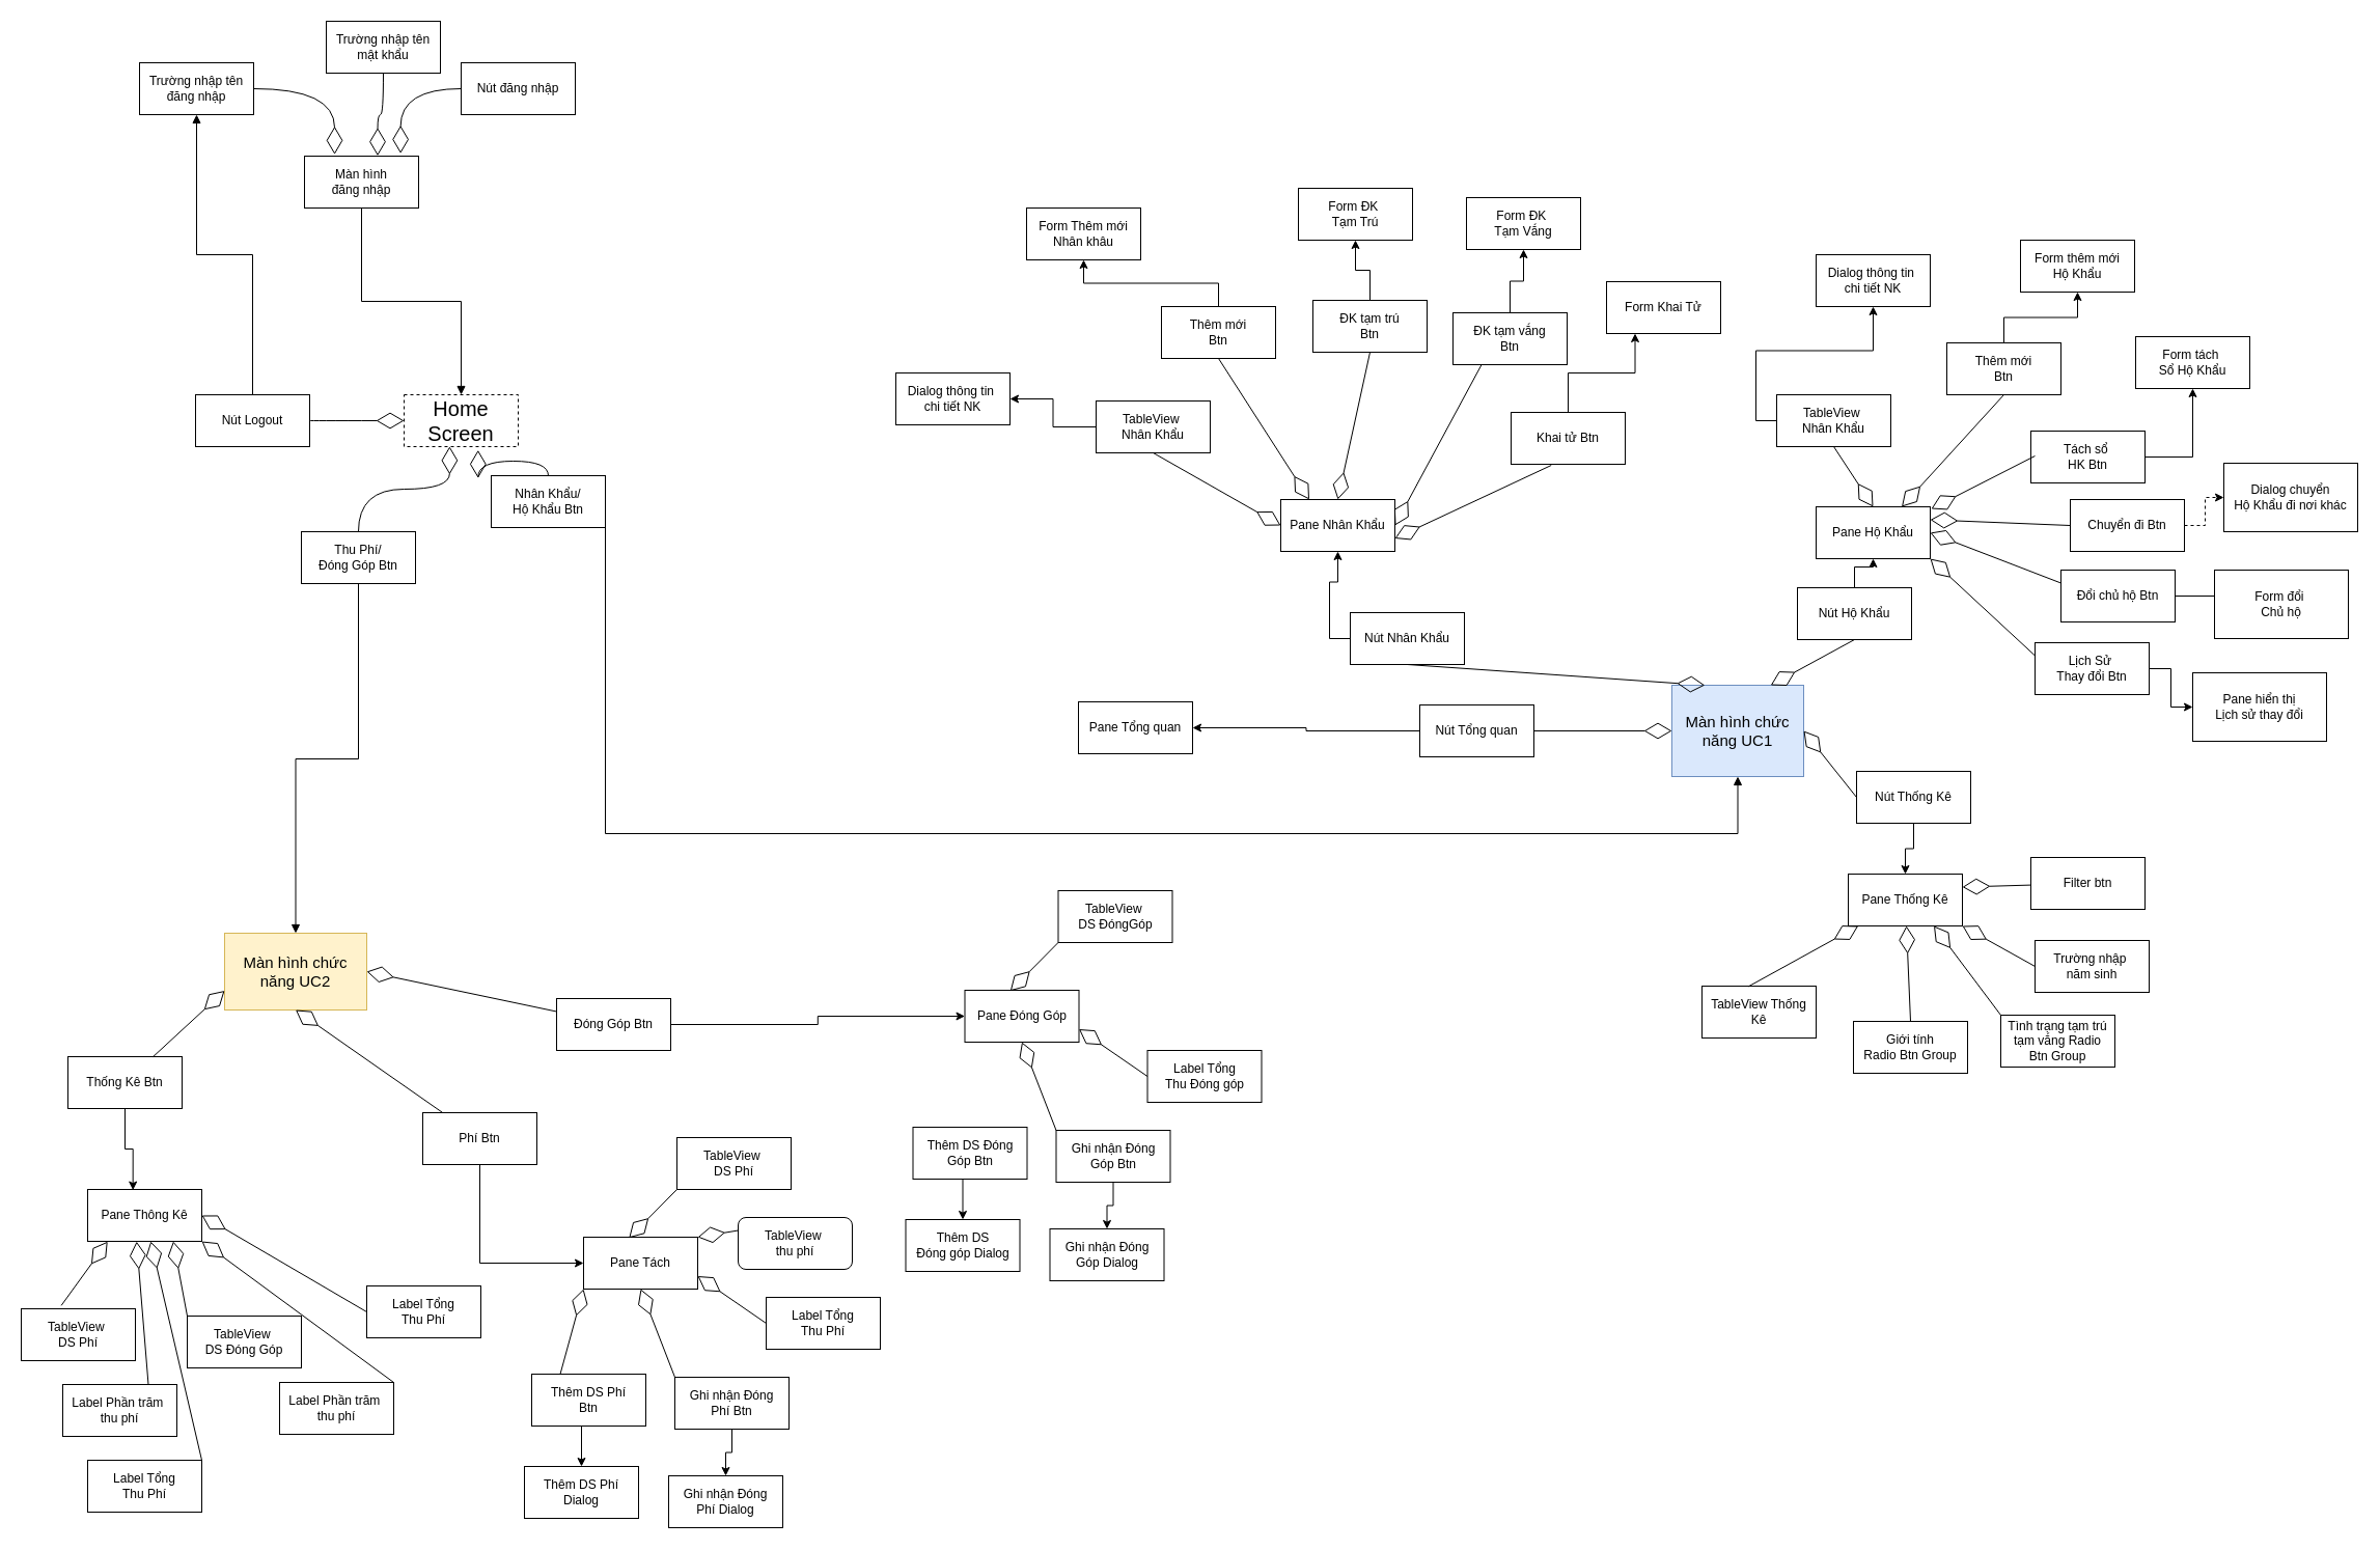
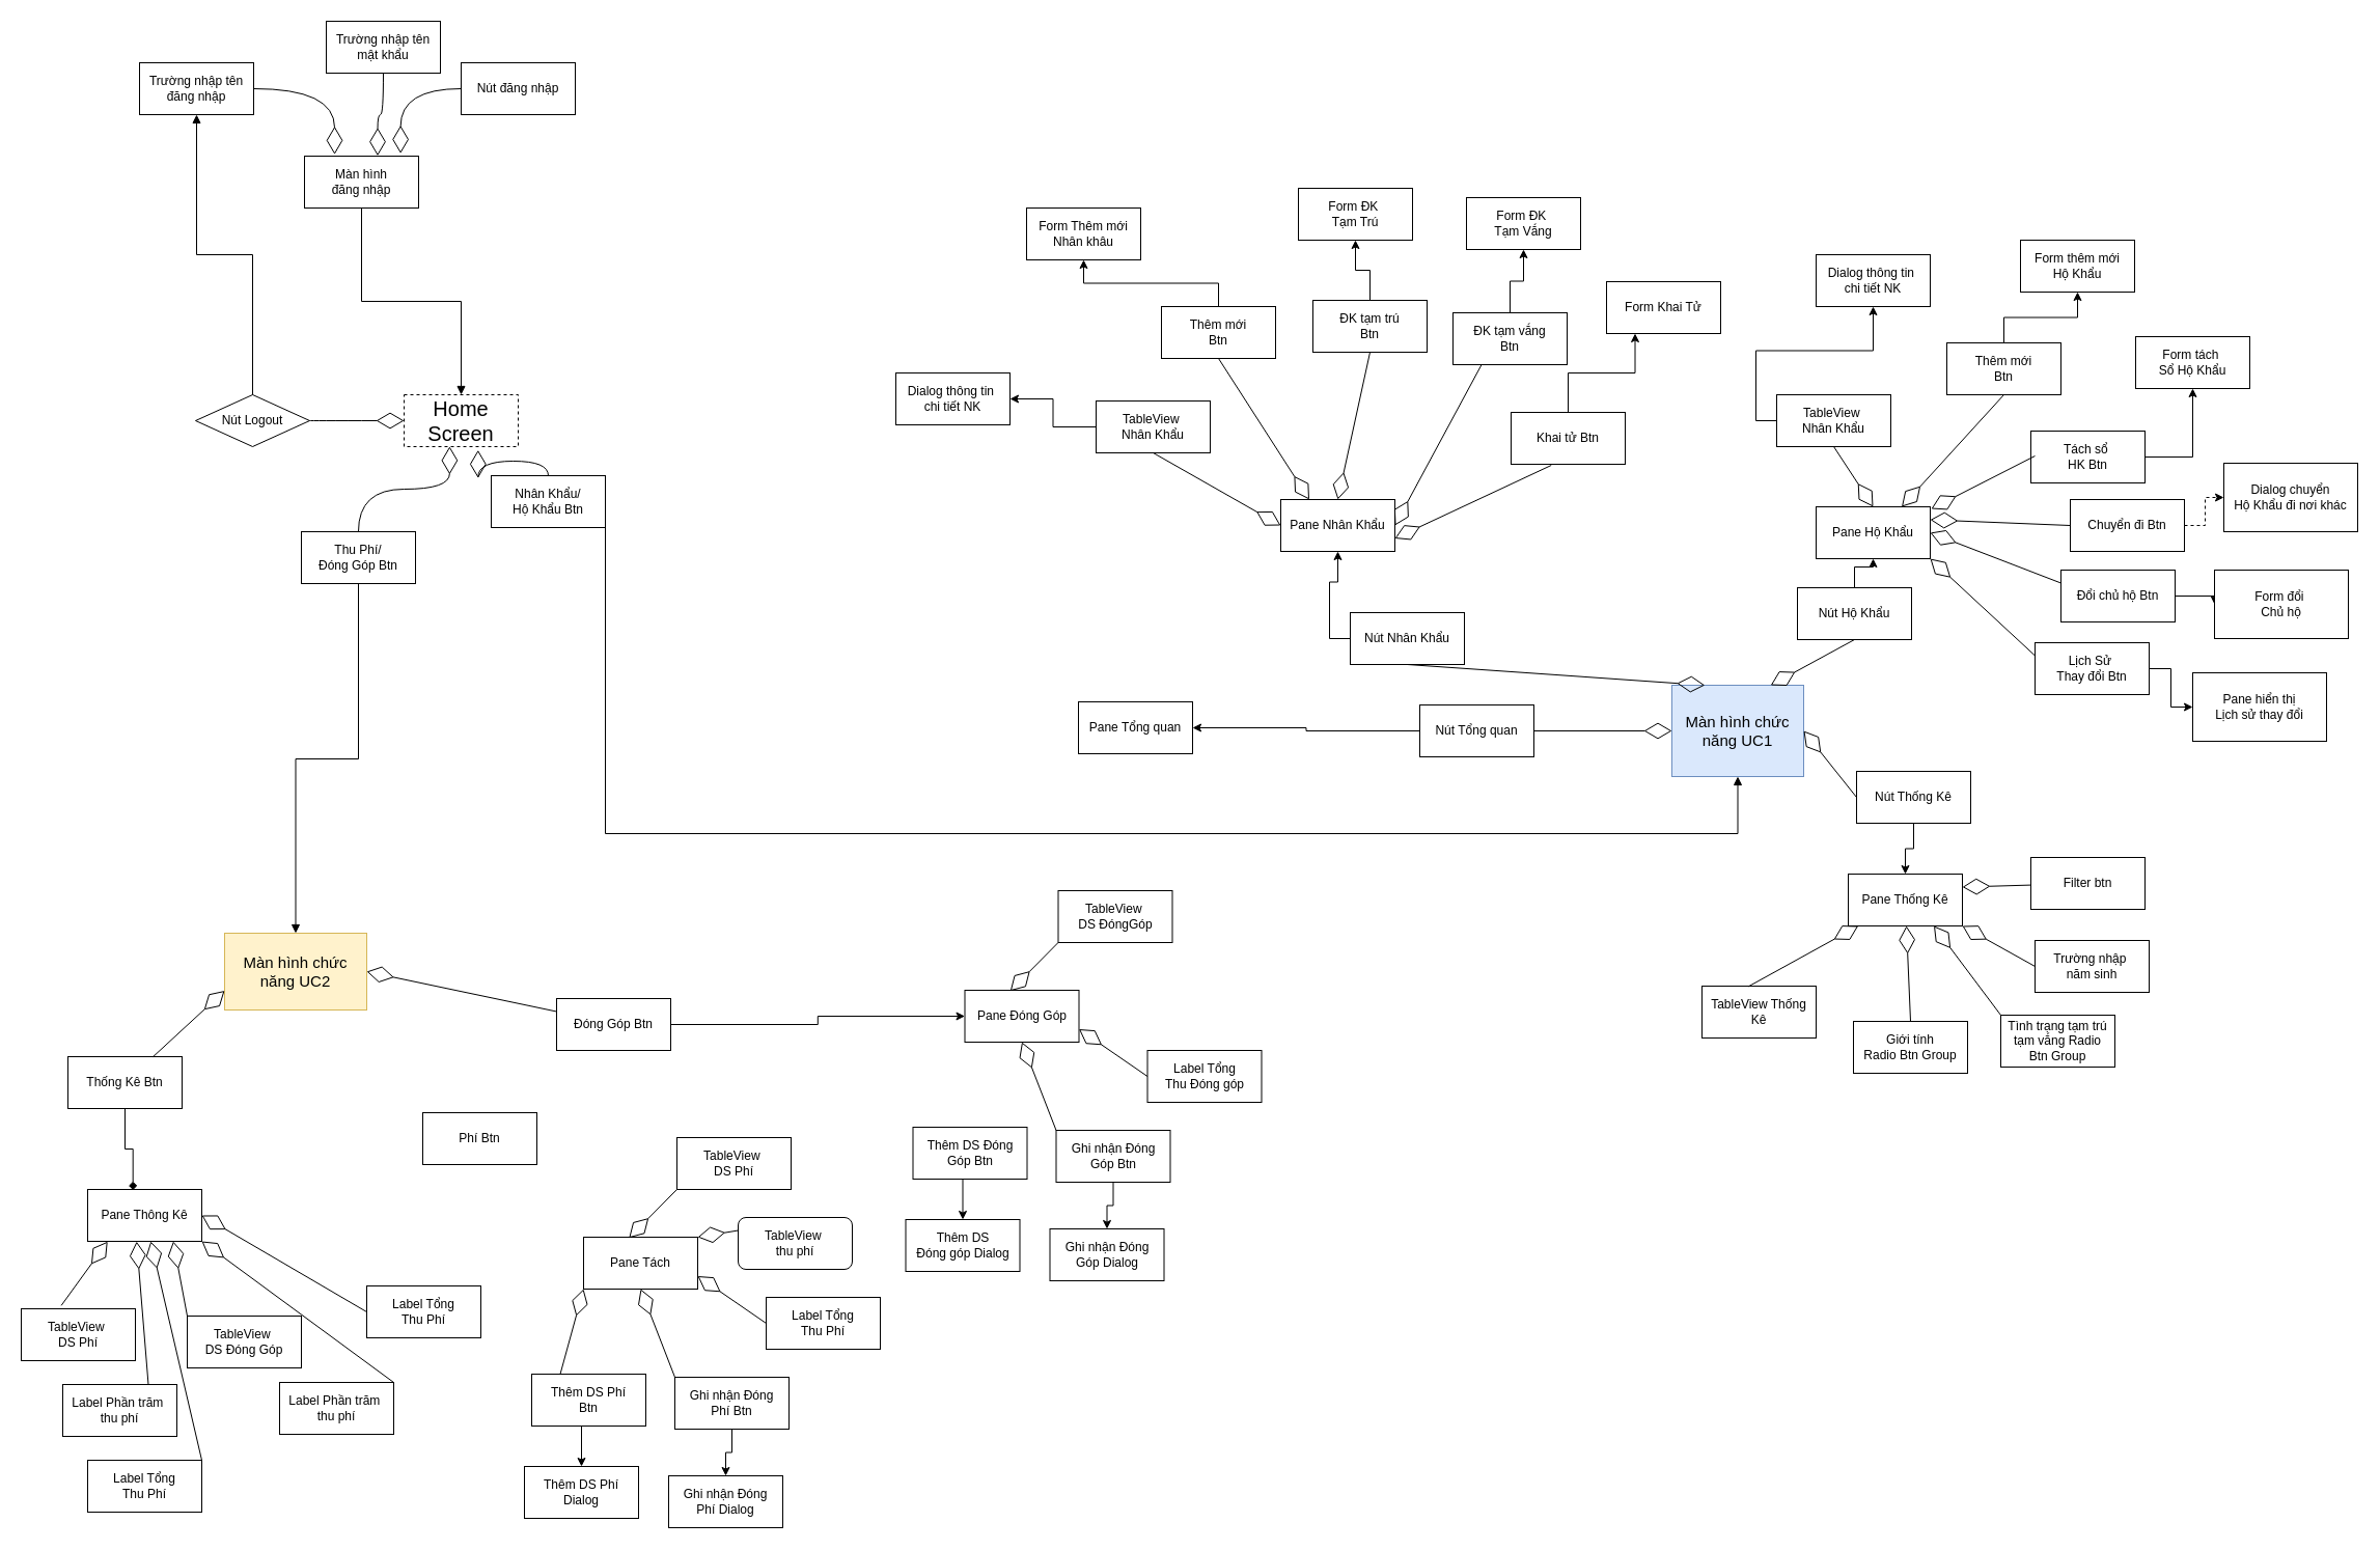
- <mxCell id="15" value="Nút Logout" style="html=1;whiteSpace=wrap;" vertex="1" parent="1"><mxGeometry x="188" y="380" width="110" height="50" as="geometry" /></mxCell>
+ <mxCell id="15" value="Nút Logout" style="rhombus;html=1;whiteSpace=wrap;" vertex="1" parent="1"><mxGeometry x="188" y="380" width="110" height="50" as="geometry" /></mxCell>
- <mxCell id="69" style="edgeStyle=orthogonalEdgeStyle;rounded=0;orthogonalLoop=1;jettySize=auto;html=1;exitX=1;exitY=0.5;exitDx=0;exitDy=0;entryX=0;entryY=0.5;entryDx=0;entryDy=0;endArrow=none;" edge="1" parent="1" source="70" target="80"><mxGeometry relative="1" as="geometry" /></mxCell>
+ <mxCell id="69" style="edgeStyle=orthogonalEdgeStyle;rounded=0;orthogonalLoop=1;jettySize=auto;html=1;exitX=1;exitY=0.5;exitDx=0;exitDy=0;entryX=0;entryY=0.5;entryDx=0;entryDy=0;" edge="1" parent="1" source="70" target="80"><mxGeometry relative="1" as="geometry" /></mxCell>
- <mxCell id="100" value="" style="endArrow=diamondThin;endFill=0;endSize=24;html=1;rounded=0;entryX=0.5;entryY=1;entryDx=0;entryDy=0;" edge="1" parent="1" source="96" target="18"><mxGeometry width="160" relative="1" as="geometry"><mxPoint x="157" y="1028" as="sourcePoint" /><mxPoint x="226" y="965" as="targetPoint" /></mxGeometry></mxCell>
- <mxCell id="93" style="edgeStyle=orthogonalEdgeStyle;rounded=0;orthogonalLoop=1;jettySize=auto;html=1;exitX=0.5;exitY=1;exitDx=0;exitDy=0;entryX=0.397;entryY=0.012;entryDx=0;entryDy=0;entryPerimeter=0;" edge="1" parent="1" source="94" target="92"><mxGeometry relative="1" as="geometry" /></mxCell>
+ <mxCell id="93" style="edgeStyle=orthogonalEdgeStyle;rounded=0;orthogonalLoop=1;jettySize=auto;html=1;exitX=0.5;exitY=1;exitDx=0;exitDy=0;entryX=0.397;entryY=0.012;entryDx=0;entryDy=0;entryPerimeter=0;endArrow=diamond;" edge="1" parent="1" source="94" target="92"><mxGeometry relative="1" as="geometry" /></mxCell>
- <mxCell id="95" style="edgeStyle=orthogonalEdgeStyle;rounded=0;orthogonalLoop=1;jettySize=auto;html=1;exitX=0.5;exitY=1;exitDx=0;exitDy=0;entryX=0;entryY=0.5;entryDx=0;entryDy=0;" edge="1" parent="1" source="96" target="114"><mxGeometry relative="1" as="geometry" /></mxCell>
